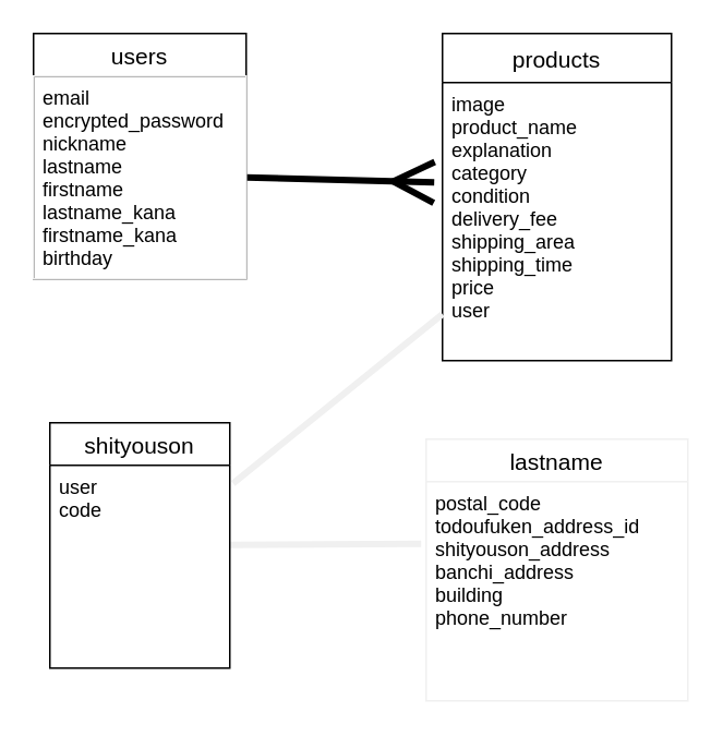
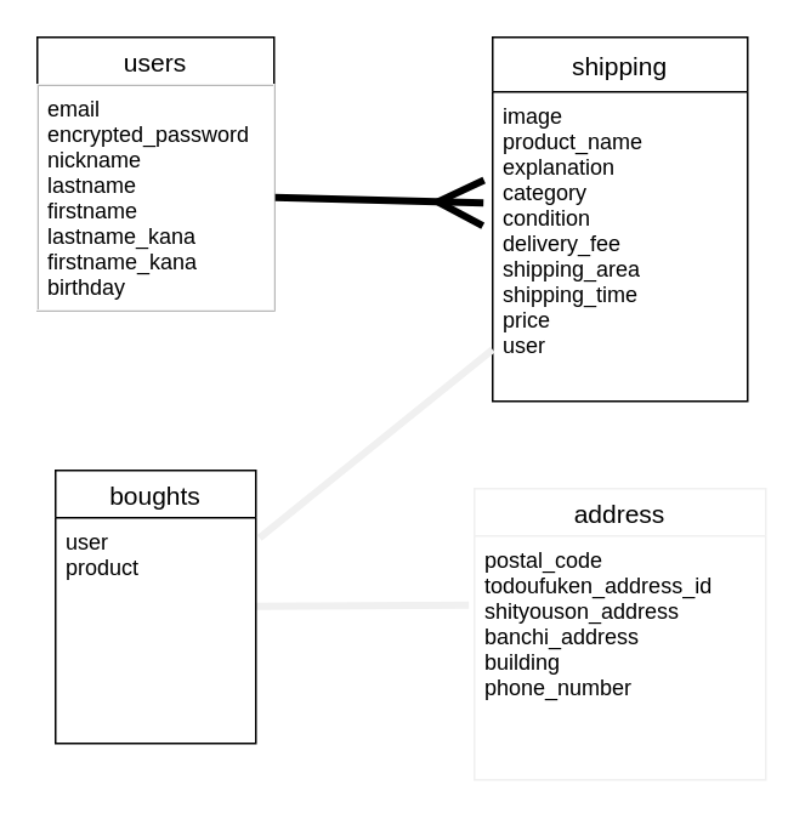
- <mxCell id="5" value="products" style="swimlane;fontStyle=0;childLayout=stackLayout;horizontal=1;startSize=30;horizontalStack=0;resizeParent=1;resizeParentMax=0;resizeLast=0;collapsible=1;marginBottom=0;align=center;fontSize=14;" parent="1" vertex="1"><mxGeometry x="270" y="20" width="140" height="200" as="geometry" /></mxCell>
+ <mxCell id="5" value="shipping" style="swimlane;fontStyle=0;childLayout=stackLayout;horizontal=1;startSize=30;horizontalStack=0;resizeParent=1;resizeParentMax=0;resizeLast=0;collapsible=1;marginBottom=0;align=center;fontSize=14;" parent="1" vertex="1"><mxGeometry x="270" y="20" width="140" height="200" as="geometry" /></mxCell>
- <mxCell id="3" value="shityouson" style="swimlane;fontStyle=0;childLayout=stackLayout;horizontal=1;startSize=26;horizontalStack=0;resizeParent=1;resizeParentMax=0;resizeLast=0;collapsible=1;marginBottom=0;align=center;fontSize=14;" parent="1" vertex="1"><mxGeometry x="30" y="258" width="110" height="150" as="geometry" /></mxCell>
+ <mxCell id="3" value="boughts" style="swimlane;fontStyle=0;childLayout=stackLayout;horizontal=1;startSize=26;horizontalStack=0;resizeParent=1;resizeParentMax=0;resizeLast=0;collapsible=1;marginBottom=0;align=center;fontSize=14;" parent="1" vertex="1"><mxGeometry x="30" y="258" width="110" height="150" as="geometry" /></mxCell>
- <mxCell id="8" value="lastname" style="swimlane;fontStyle=0;childLayout=stackLayout;horizontal=1;startSize=26;horizontalStack=0;resizeParent=1;resizeParentMax=0;resizeLast=0;collapsible=1;marginBottom=0;align=center;fontSize=14;strokeColor=#f0f0f0;" parent="1" vertex="1"><mxGeometry x="260" y="268" width="160" height="160" as="geometry" /></mxCell>
+ <mxCell id="8" value="address" style="swimlane;fontStyle=0;childLayout=stackLayout;horizontal=1;startSize=26;horizontalStack=0;resizeParent=1;resizeParentMax=0;resizeLast=0;collapsible=1;marginBottom=0;align=center;fontSize=14;strokeColor=#f0f0f0;" parent="1" vertex="1"><mxGeometry x="260" y="268" width="160" height="160" as="geometry" /></mxCell>
- <mxCell id="4" value="user&#10;code" style="text;strokeColor=none;fillColor=none;spacingLeft=4;spacingRight=4;overflow=hidden;rotatable=0;points=[[0,0.5],[1,0.5]];portConstraint=eastwest;fontSize=12;" parent="3" vertex="1"><mxGeometry y="26" width="110" height="124" as="geometry" /></mxCell>
+ <mxCell id="4" value="user&#10;product" style="text;strokeColor=none;fillColor=none;spacingLeft=4;spacingRight=4;overflow=hidden;rotatable=0;points=[[0,0.5],[1,0.5]];portConstraint=eastwest;fontSize=12;" parent="3" vertex="1"><mxGeometry y="26" width="110" height="124" as="geometry" /></mxCell>
